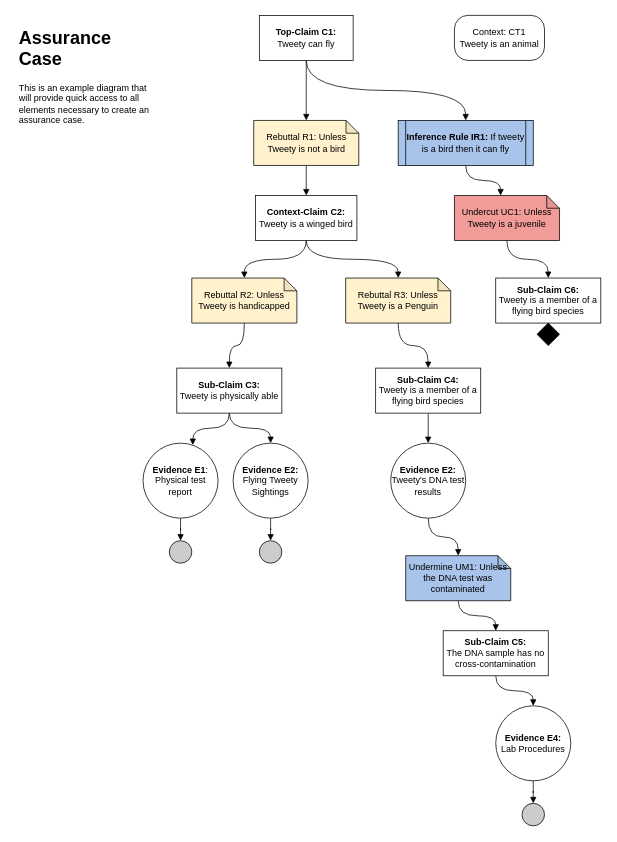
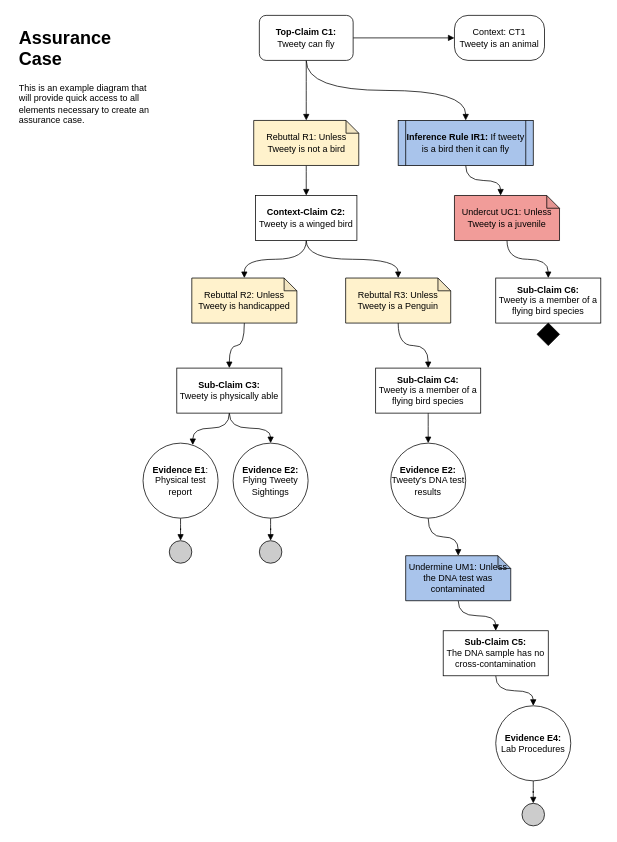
- <mxCell id="6" value="&lt;b&gt;Top-Claim C1:&lt;br&gt;&lt;/b&gt;Tweety can fly" style="rounded=0;whiteSpace=wrap;html=1;" parent="1" vertex="1"><mxGeometry x="345" y="20" width="125" height="60" as="geometry" /></mxCell>
+ <mxCell id="6" value="&lt;b&gt;Top-Claim C1:&lt;br&gt;&lt;/b&gt;Tweety can fly" style="whiteSpace=wrap;html=1;rounded=1;" parent="1" vertex="1"><mxGeometry x="345" y="20" width="125" height="60" as="geometry" /></mxCell>
+ <mxCell id="3" style="edgeStyle=orthogonalEdgeStyle;rounded=0;orthogonalLoop=1;jettySize=auto;html=1;exitX=1;exitY=0.5;exitDx=0;exitDy=0;entryX=0;entryY=0.5;entryDx=0;entryDy=0;endArrow=block;endFill=1;" parent="1" source="6" target="7" edge="1"><mxGeometry relative="1" as="geometry" /></mxCell>
